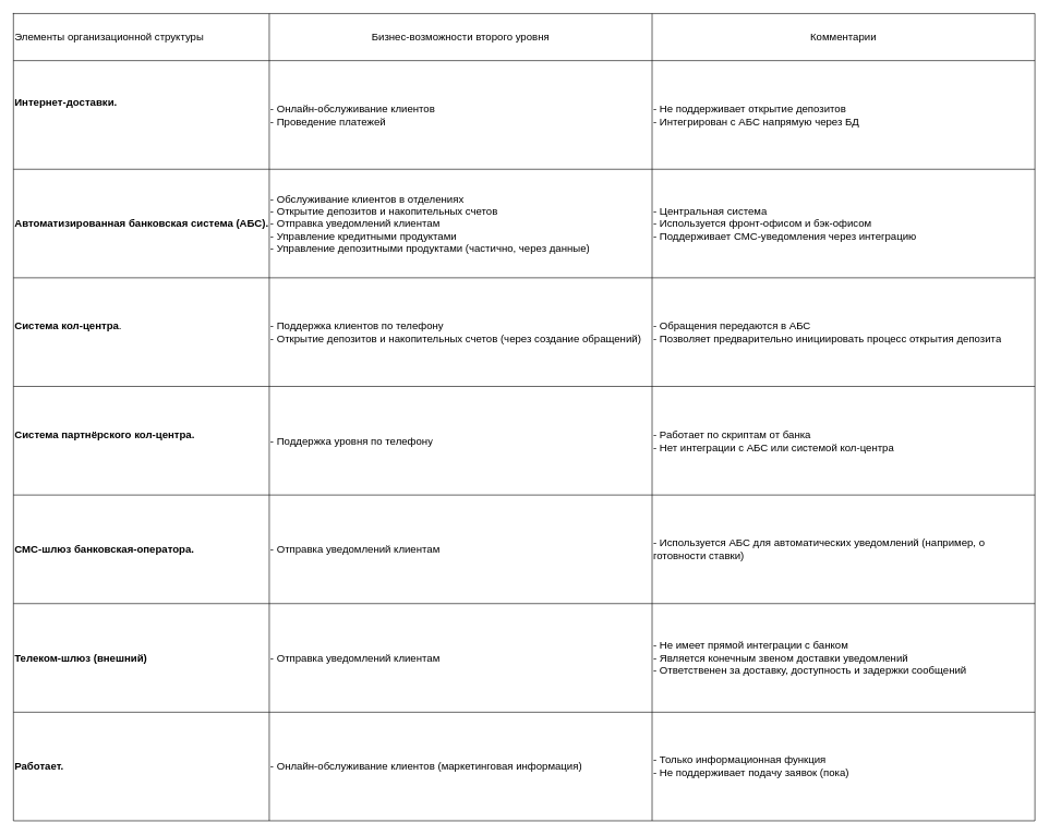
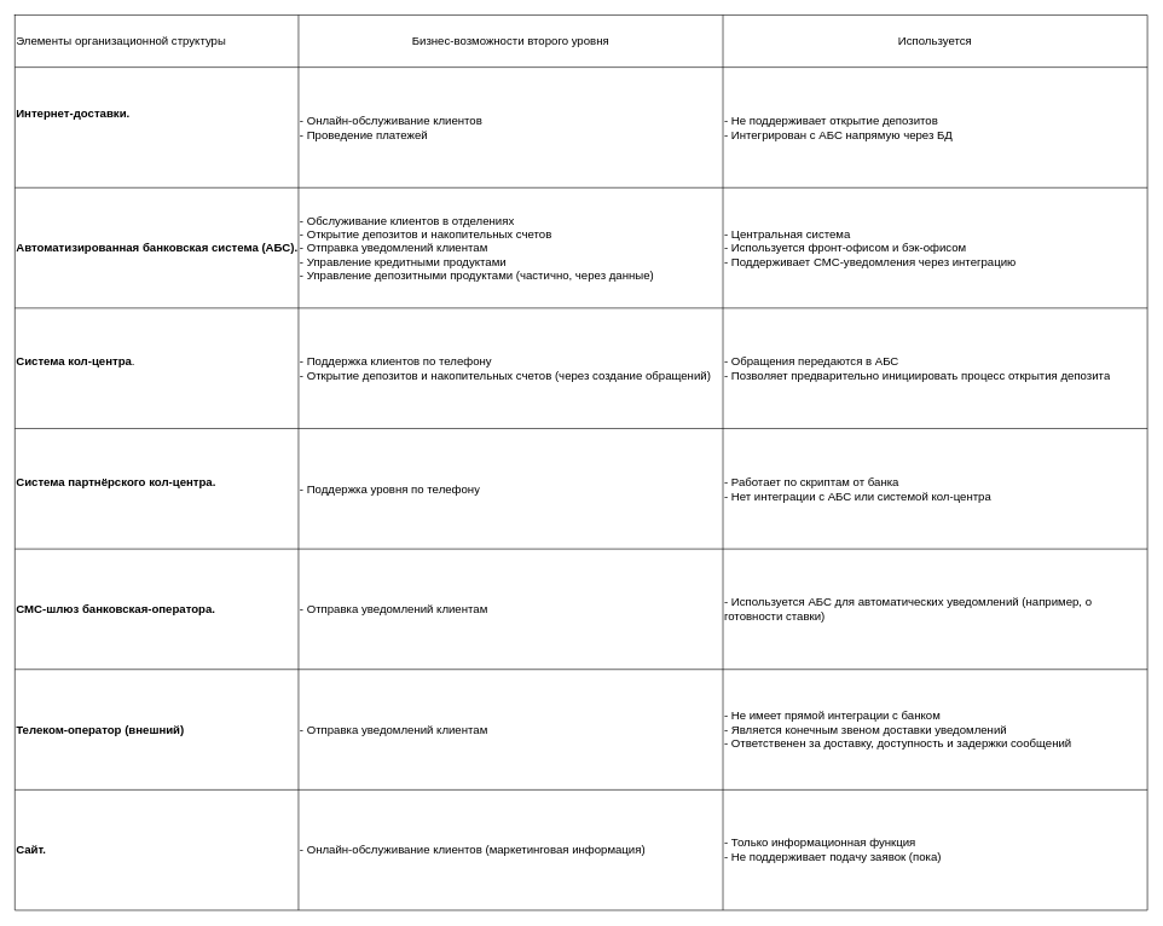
- <mxCell id="6" value="Комментарии" style="shape=partialRectangle;html=1;whiteSpace=wrap;connectable=0;strokeColor=inherit;overflow=hidden;fillColor=none;top=0;left=0;bottom=0;right=0;pointerEvents=1;fontSize=16;" vertex="1" parent="3"><mxGeometry x="976" width="585" height="72" as="geometry"><mxRectangle width="585" height="72" as="alternateBounds" /></mxGeometry></mxCell>
+ <mxCell id="6" value="Используется" style="shape=partialRectangle;html=1;whiteSpace=wrap;connectable=0;strokeColor=inherit;overflow=hidden;fillColor=none;top=0;left=0;bottom=0;right=0;pointerEvents=1;fontSize=16;" vertex="1" parent="3"><mxGeometry x="976" width="585" height="72" as="geometry"><mxRectangle width="585" height="72" as="alternateBounds" /></mxGeometry></mxCell>
- <mxCell id="28" value="&lt;strong&gt;Телеком-шлюз (внешний)&lt;/strong&gt;" style="shape=partialRectangle;html=1;whiteSpace=wrap;connectable=0;strokeColor=inherit;overflow=hidden;fillColor=none;top=0;left=0;bottom=0;right=0;pointerEvents=1;fontSize=16;align=left;" vertex="1" parent="27"><mxGeometry width="391" height="166" as="geometry"><mxRectangle width="391" height="166" as="alternateBounds" /></mxGeometry></mxCell>
+ <mxCell id="28" value="&lt;strong&gt;Телеком-оператор (внешний)&lt;/strong&gt;" style="shape=partialRectangle;html=1;whiteSpace=wrap;connectable=0;strokeColor=inherit;overflow=hidden;fillColor=none;top=0;left=0;bottom=0;right=0;pointerEvents=1;fontSize=16;align=left;" vertex="1" parent="27"><mxGeometry width="391" height="166" as="geometry"><mxRectangle width="391" height="166" as="alternateBounds" /></mxGeometry></mxCell>
- <mxCell id="32" value="&lt;strong&gt;Работает.&lt;/strong&gt;" style="shape=partialRectangle;html=1;whiteSpace=wrap;connectable=0;strokeColor=inherit;overflow=hidden;fillColor=none;top=0;left=0;bottom=0;right=0;pointerEvents=1;fontSize=16;align=left;" vertex="1" parent="31"><mxGeometry width="391" height="166" as="geometry"><mxRectangle width="391" height="166" as="alternateBounds" /></mxGeometry></mxCell>
+ <mxCell id="32" value="&lt;strong&gt;Сайт.&lt;/strong&gt;" style="shape=partialRectangle;html=1;whiteSpace=wrap;connectable=0;strokeColor=inherit;overflow=hidden;fillColor=none;top=0;left=0;bottom=0;right=0;pointerEvents=1;fontSize=16;align=left;" vertex="1" parent="31"><mxGeometry width="391" height="166" as="geometry"><mxRectangle width="391" height="166" as="alternateBounds" /></mxGeometry></mxCell>
